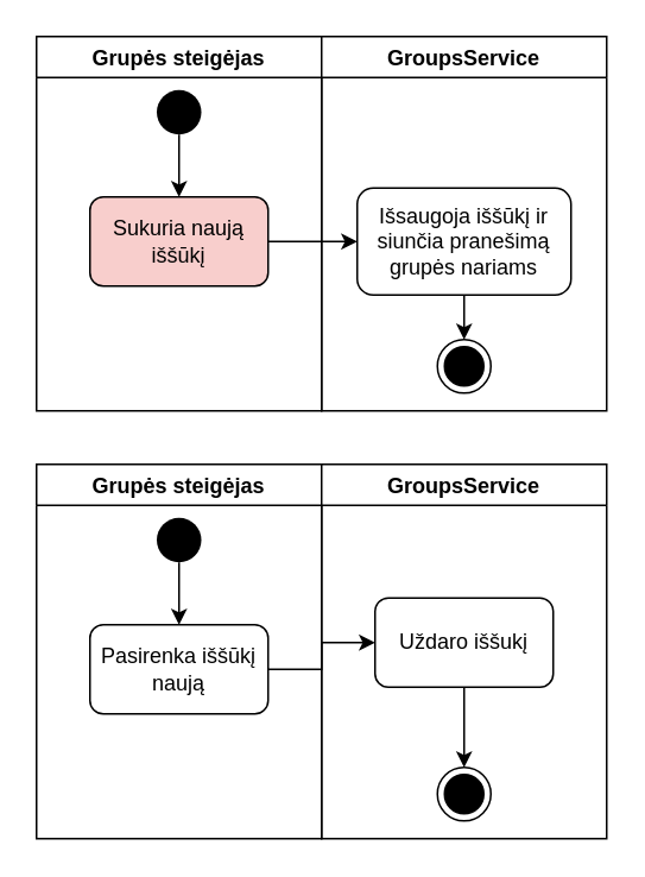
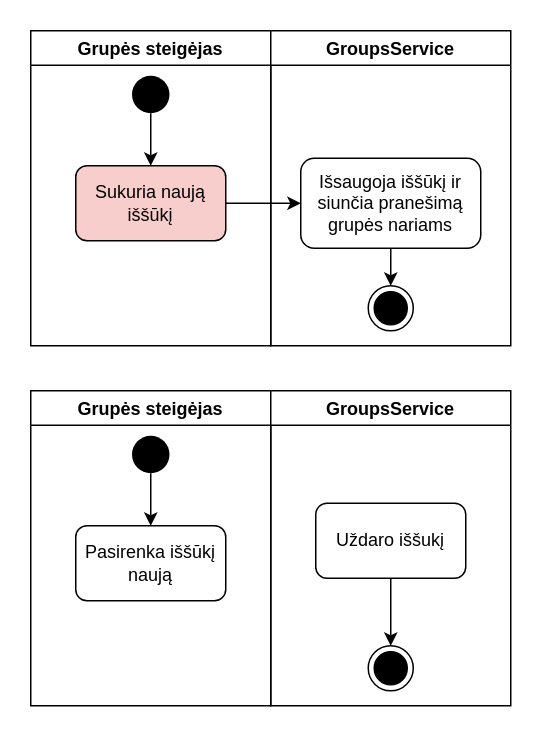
- <mxCell id="19" value="" style="edgeStyle=orthogonalEdgeStyle;rounded=0;orthogonalLoop=1;jettySize=auto;html=1;" parent="1" source="14" target="18" edge="1"><mxGeometry relative="1" as="geometry" /></mxCell>
